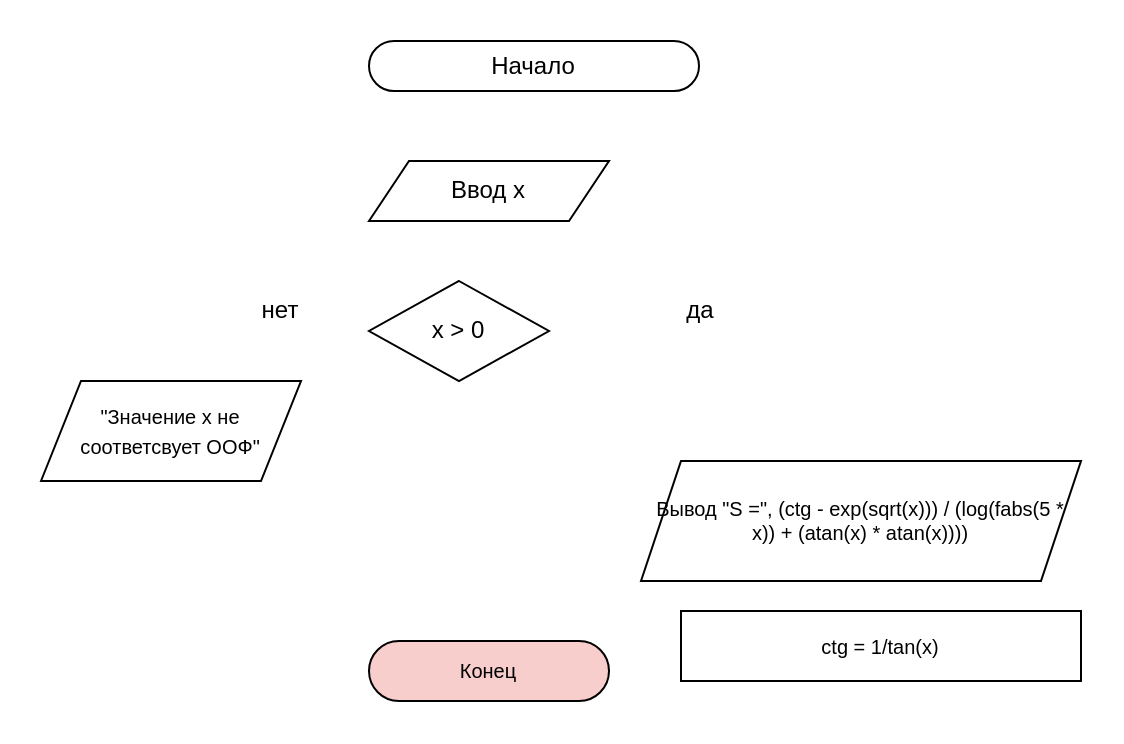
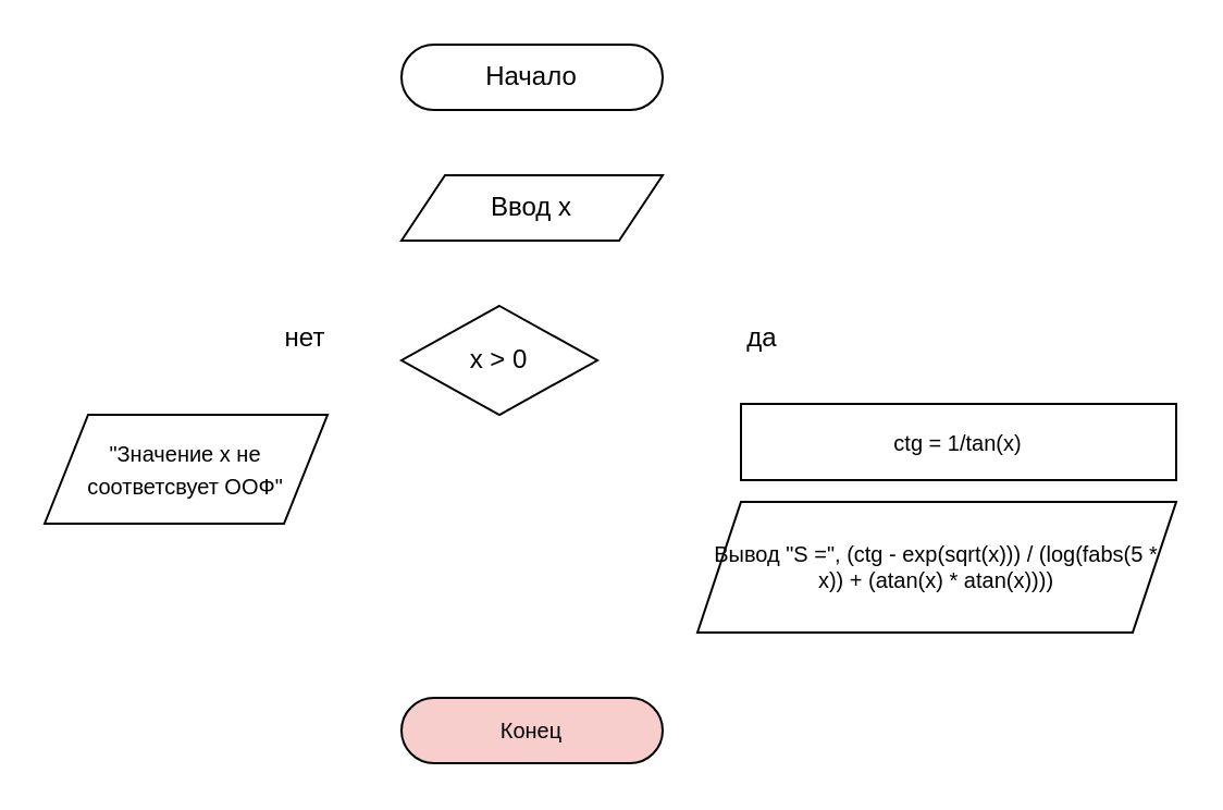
- <mxCell id="2" value="Начало" style="rounded=1;whiteSpace=wrap;html=1;arcSize=50;" vertex="1" parent="1"><mxGeometry x="184" y="20" width="165" height="25" as="geometry" /></mxCell>
+ <mxCell id="2" value="Начало" style="rounded=1;whiteSpace=wrap;html=1;arcSize=50;" vertex="1" parent="1"><mxGeometry x="184" y="20" width="120" height="30" as="geometry" /></mxCell>
- <mxCell id="8" value="ctg = 1/tan(x)" style="rounded=0;whiteSpace=wrap;html=1;fontSize=10;" vertex="1" parent="1"><mxGeometry x="340" y="305" width="200" height="35" as="geometry" /></mxCell>
+ <mxCell id="8" value="ctg = 1/tan(x)" style="rounded=0;whiteSpace=wrap;html=1;fontSize=10;" vertex="1" parent="1"><mxGeometry x="340" y="185" width="200" height="35" as="geometry" /></mxCell>
